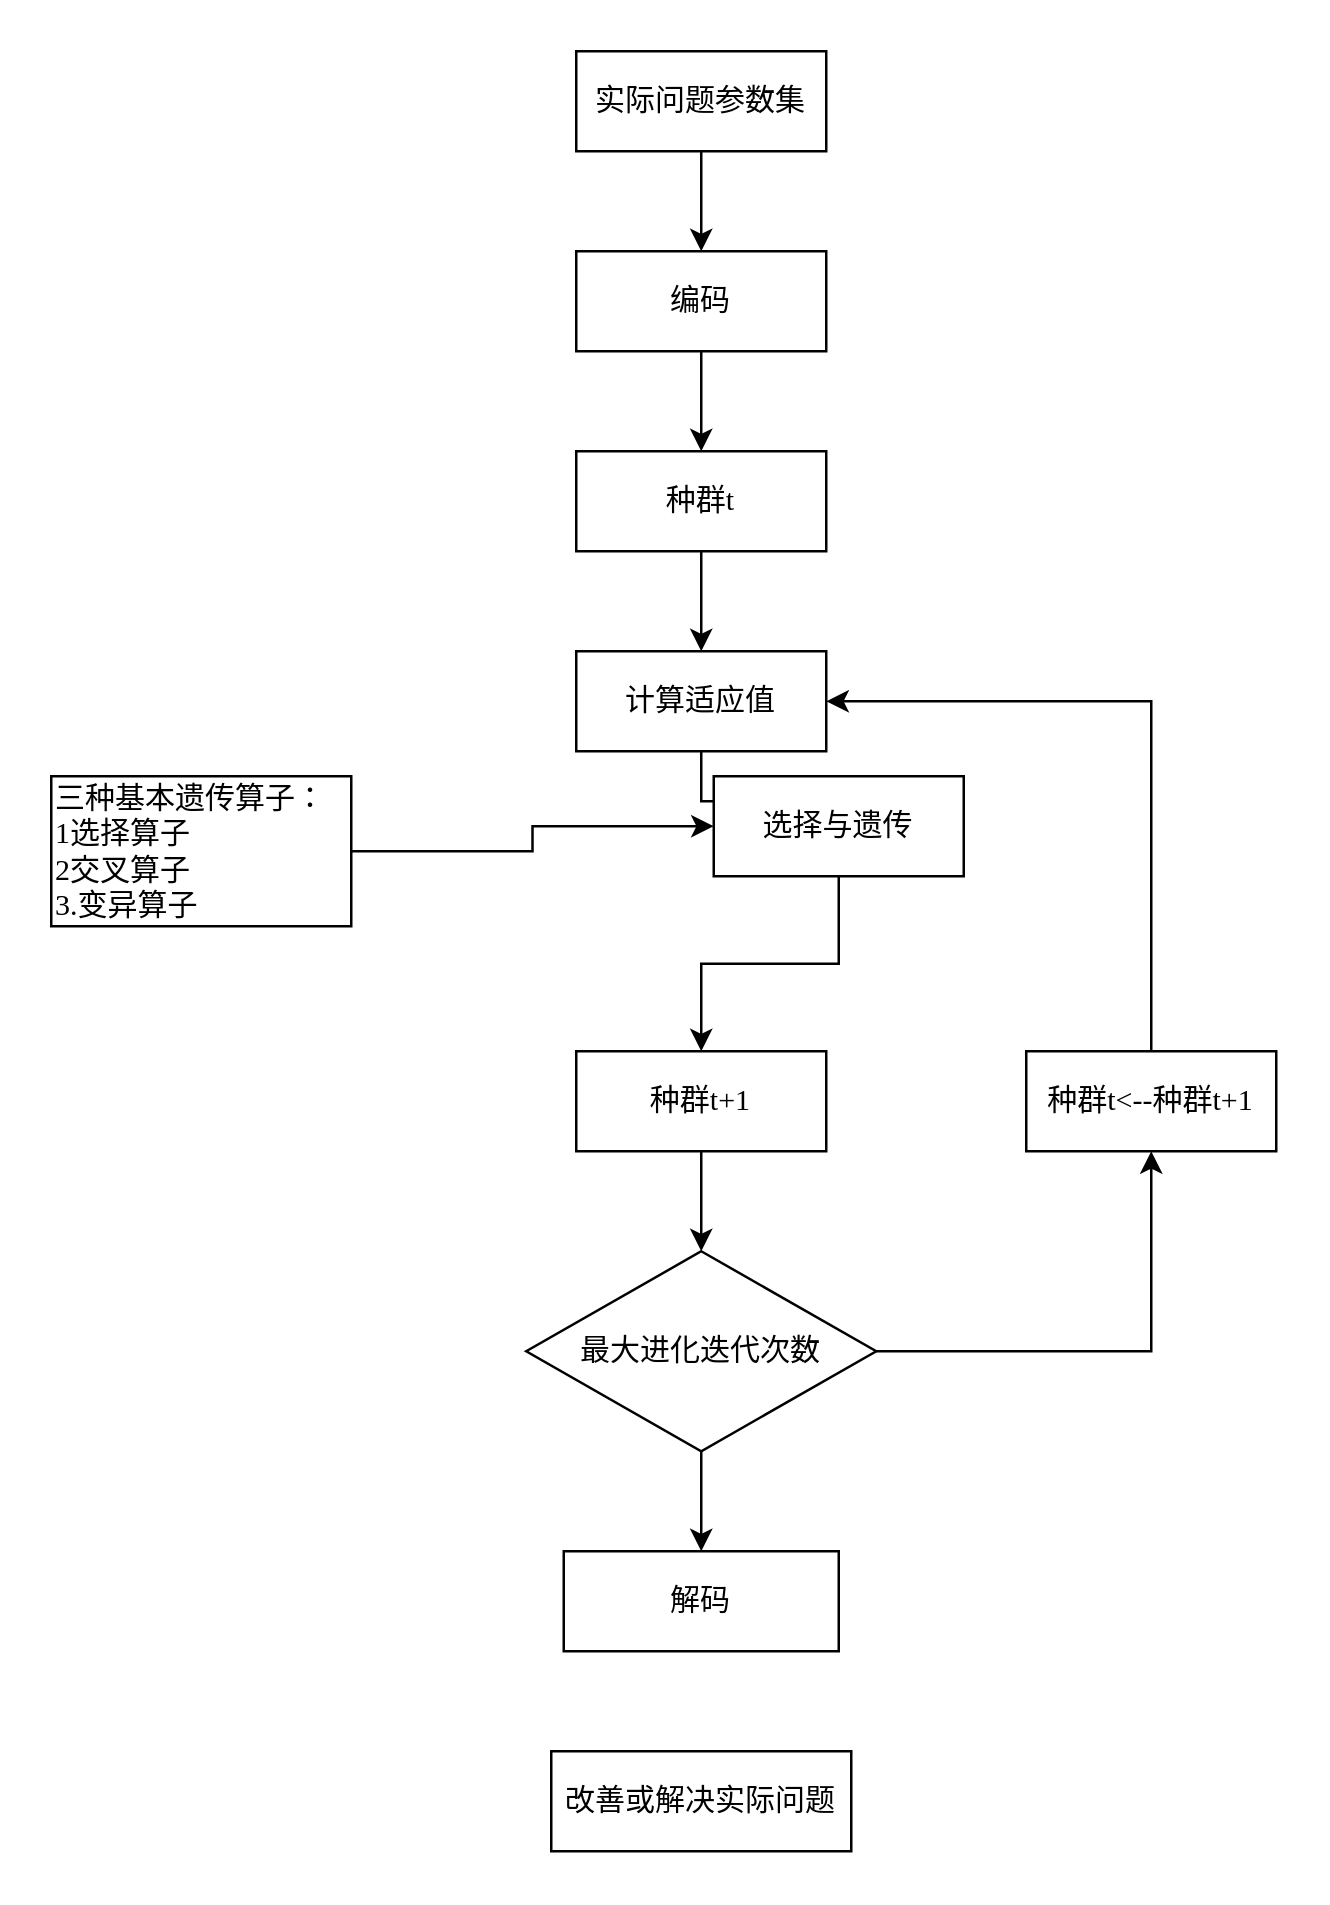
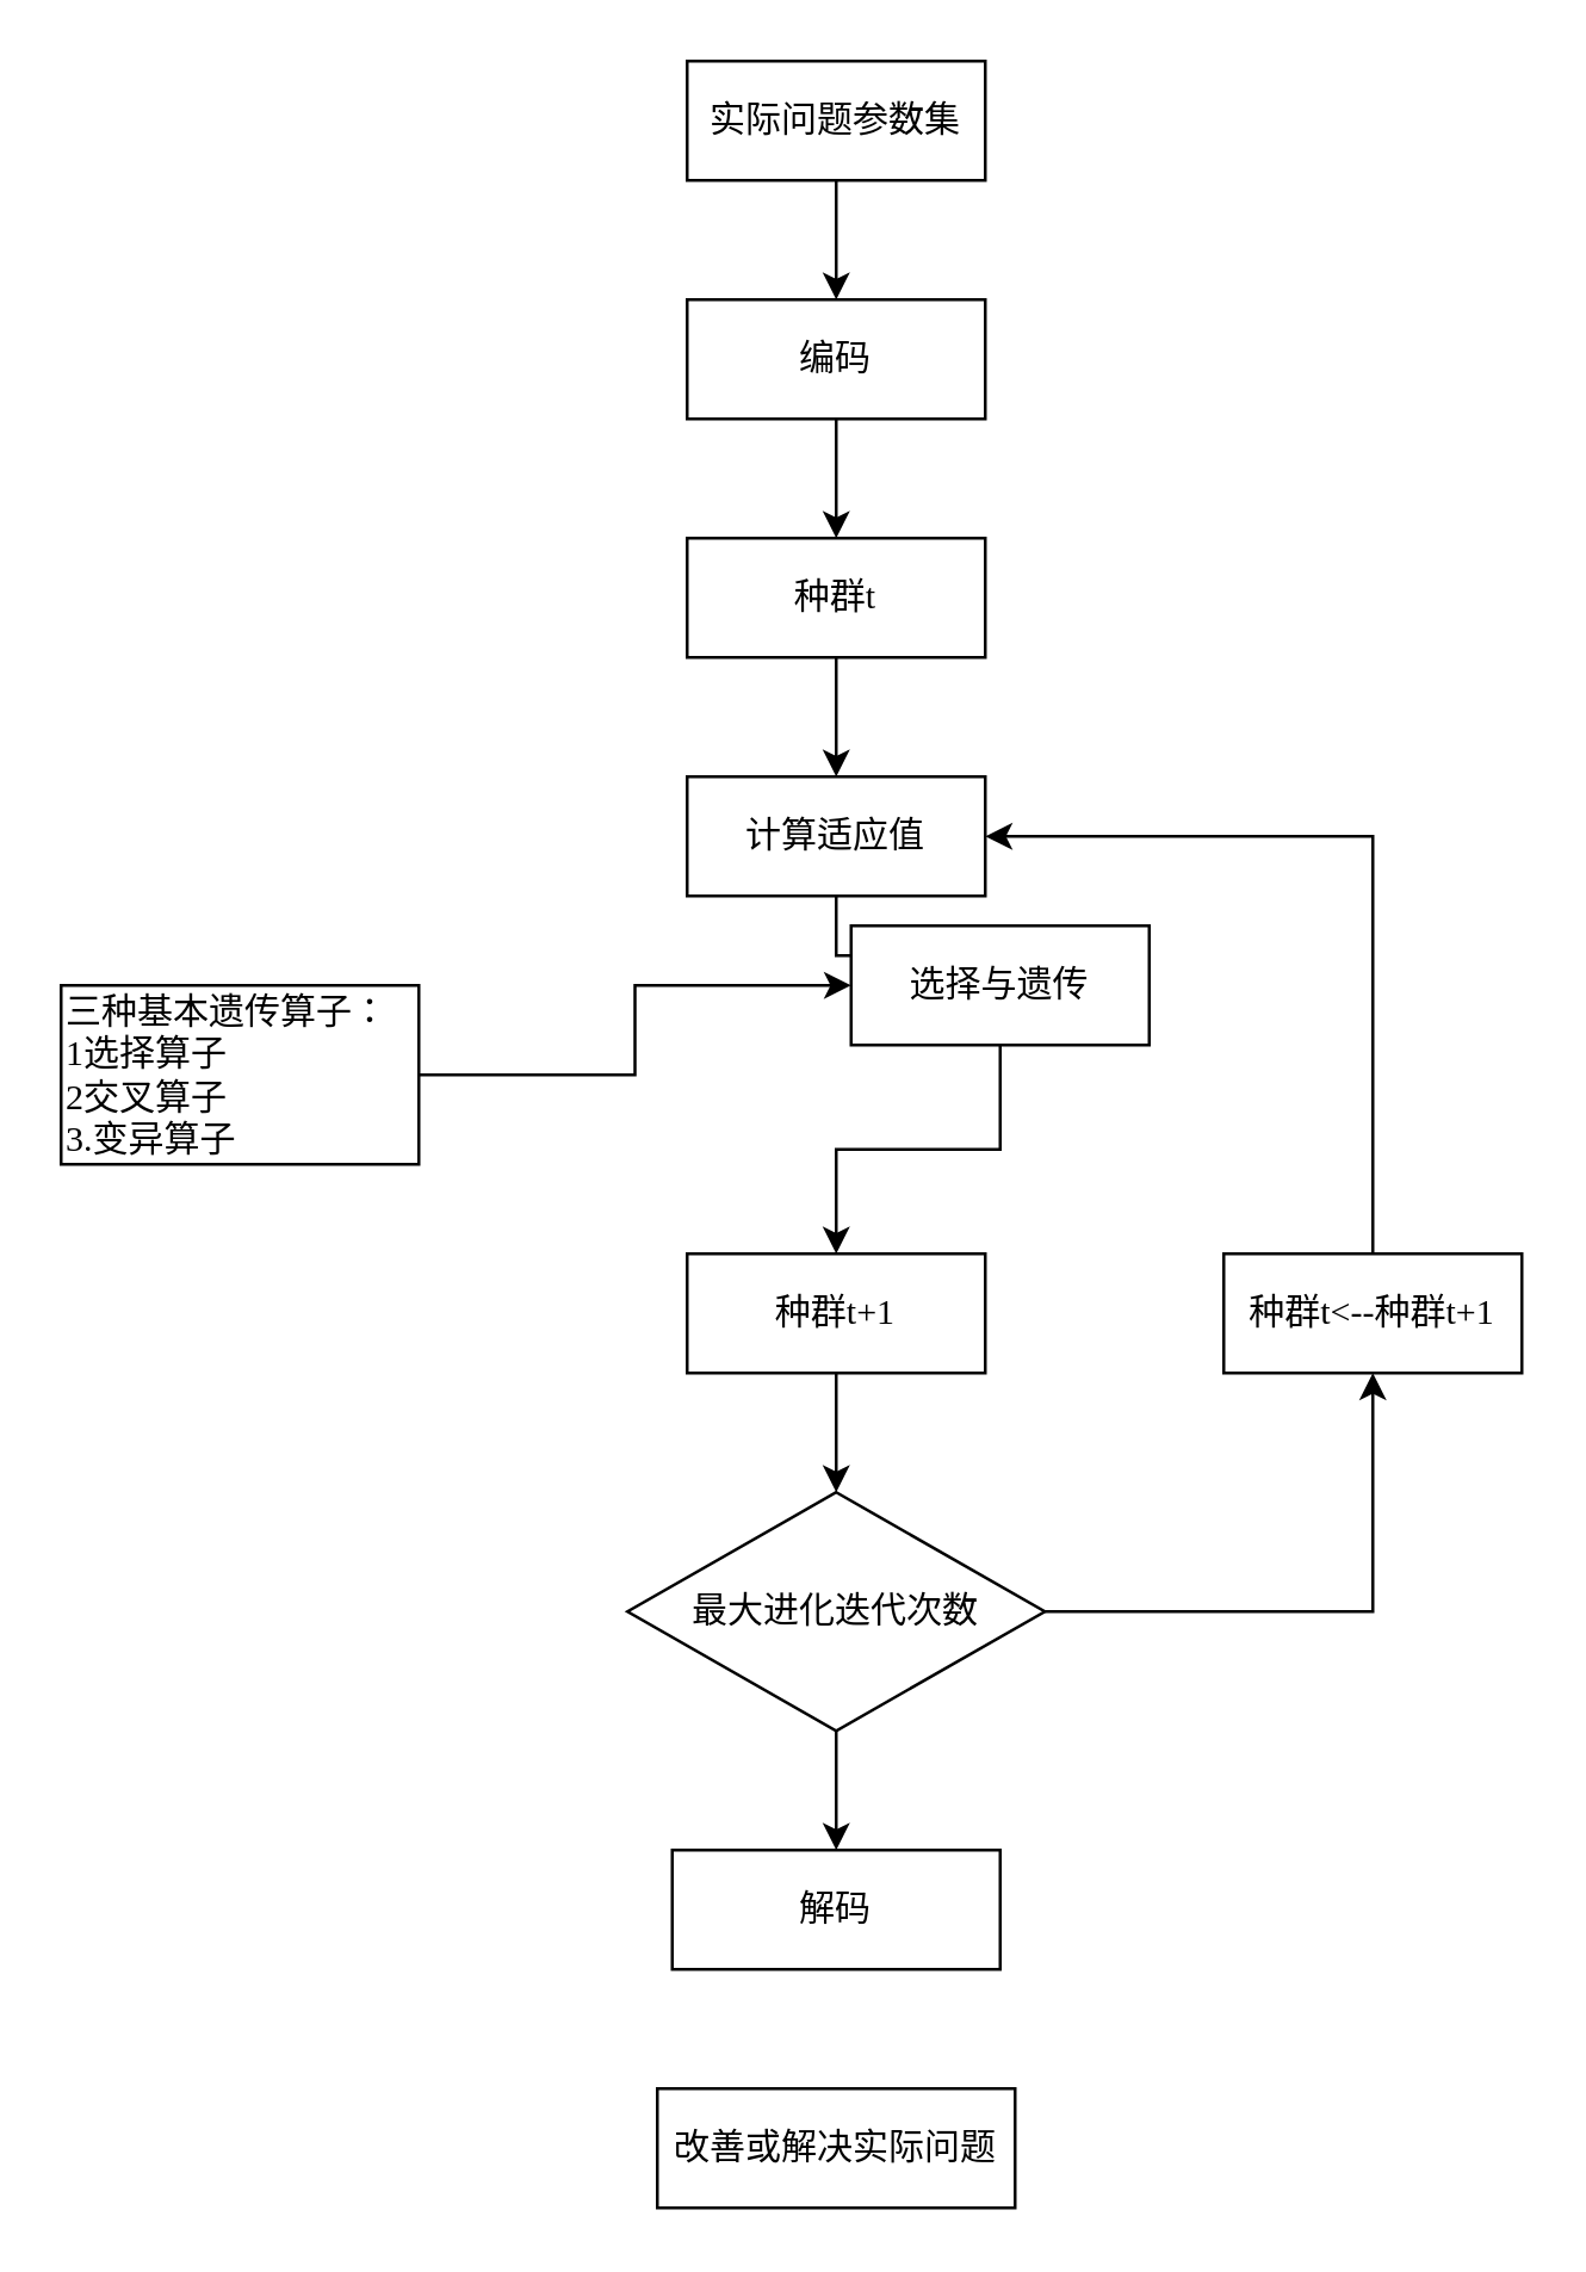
- <mxCell id="20" value="&lt;div style=&quot;&quot;&gt;&lt;span style=&quot;background-color: initial;&quot;&gt;&lt;font data-font-src=&quot;https://fonts.googleapis.com/css?family=%E5%AE%8B%E4%BD%93&quot;&gt;三种基本遗传算子：&lt;/font&gt;&lt;/span&gt;&lt;/div&gt;&lt;div style=&quot;&quot;&gt;&lt;span style=&quot;background-color: initial;&quot;&gt;&lt;font data-font-src=&quot;https://fonts.googleapis.com/css?family=%E5%AE%8B%E4%BD%93&quot;&gt;1选择算子&lt;/font&gt;&lt;/span&gt;&lt;/div&gt;&lt;div style=&quot;&quot;&gt;&lt;span style=&quot;background-color: initial;&quot;&gt;&lt;font data-font-src=&quot;https://fonts.googleapis.com/css?family=%E5%AE%8B%E4%BD%93&quot;&gt;2交叉算子&lt;/font&gt;&lt;/span&gt;&lt;/div&gt;&lt;div style=&quot;&quot;&gt;&lt;span style=&quot;background-color: initial;&quot;&gt;&lt;font data-font-src=&quot;https://fonts.googleapis.com/css?family=%E5%AE%8B%E4%BD%93&quot;&gt;3.变异算子&lt;/font&gt;&lt;/span&gt;&lt;/div&gt;" style="rounded=0;whiteSpace=wrap;html=1;align=left;fontFamily=宋体;fontSource=https%3A%2F%2Ffonts.googleapis.com%2Fcss%3Ffamily%3D%25E5%25AE%258B%25E4%25BD%2593;" vertex="1" parent="1"><mxGeometry x="20" y="310" width="120" height="60" as="geometry" /></mxCell>
+ <mxCell id="20" value="&lt;div style=&quot;&quot;&gt;&lt;span style=&quot;background-color: initial;&quot;&gt;&lt;font data-font-src=&quot;https://fonts.googleapis.com/css?family=%E5%AE%8B%E4%BD%93&quot;&gt;三种基本遗传算子：&lt;/font&gt;&lt;/span&gt;&lt;/div&gt;&lt;div style=&quot;&quot;&gt;&lt;span style=&quot;background-color: initial;&quot;&gt;&lt;font data-font-src=&quot;https://fonts.googleapis.com/css?family=%E5%AE%8B%E4%BD%93&quot;&gt;1选择算子&lt;/font&gt;&lt;/span&gt;&lt;/div&gt;&lt;div style=&quot;&quot;&gt;&lt;span style=&quot;background-color: initial;&quot;&gt;&lt;font data-font-src=&quot;https://fonts.googleapis.com/css?family=%E5%AE%8B%E4%BD%93&quot;&gt;2交叉算子&lt;/font&gt;&lt;/span&gt;&lt;/div&gt;&lt;div style=&quot;&quot;&gt;&lt;span style=&quot;background-color: initial;&quot;&gt;&lt;font data-font-src=&quot;https://fonts.googleapis.com/css?family=%E5%AE%8B%E4%BD%93&quot;&gt;3.变异算子&lt;/font&gt;&lt;/span&gt;&lt;/div&gt;" style="rounded=0;whiteSpace=wrap;html=1;align=left;fontFamily=宋体;fontSource=https%3A%2F%2Ffonts.googleapis.com%2Fcss%3Ffamily%3D%25E5%25AE%258B%25E4%25BD%2593;" vertex="1" parent="1"><mxGeometry x="20" y="330" width="120" height="60" as="geometry" /></mxCell>
